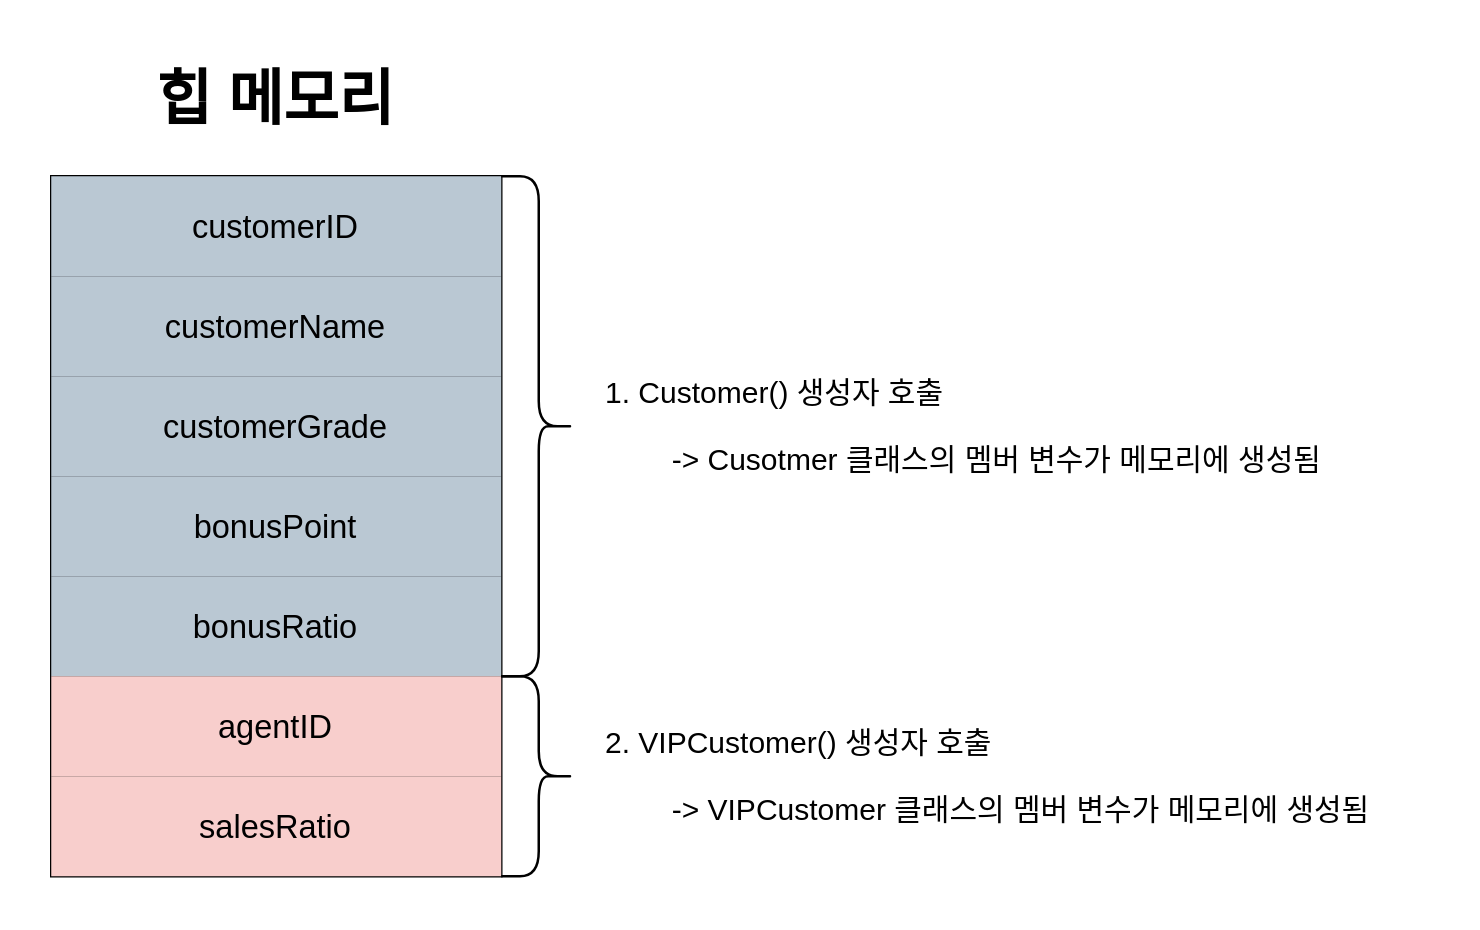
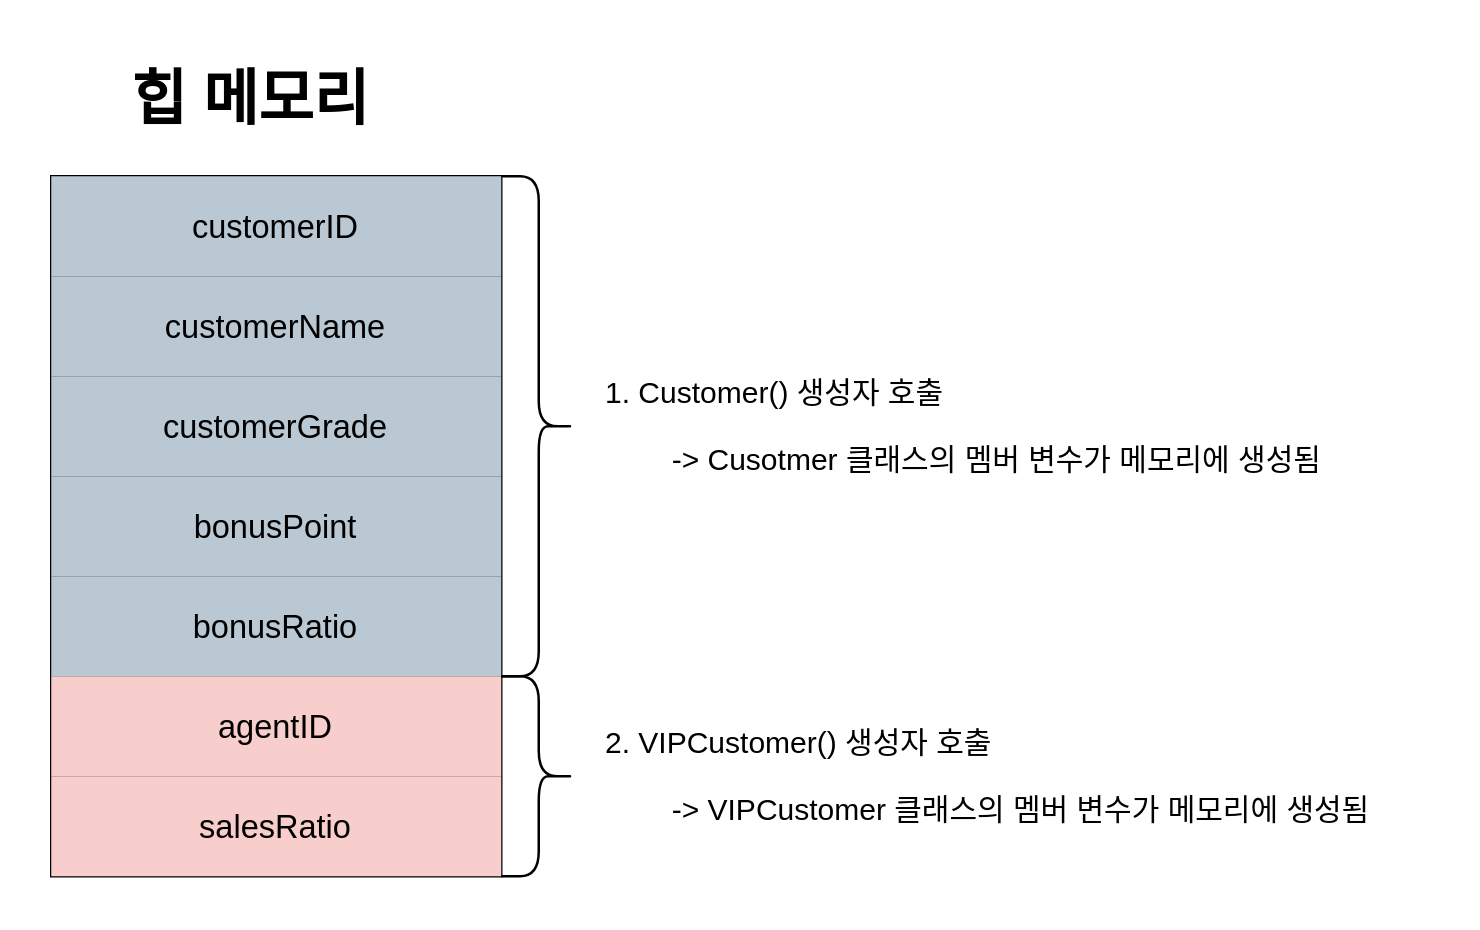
- <mxCell id="21" value="&lt;h1&gt;힙 메모리&lt;/h1&gt;" style="text;html=1;strokeColor=none;fillColor=none;align=center;verticalAlign=middle;whiteSpace=wrap;rounded=0;" vertex="1" parent="1"><mxGeometry x="50" y="20" width="120" height="40" as="geometry" /></mxCell>
+ <mxCell id="21" value="&lt;h1&gt;힙 메모리&lt;/h1&gt;" style="text;html=1;strokeColor=none;fillColor=none;align=center;verticalAlign=middle;whiteSpace=wrap;rounded=0;" vertex="1" parent="1"><mxGeometry x="40" y="20" width="120" height="40" as="geometry" /></mxCell>
